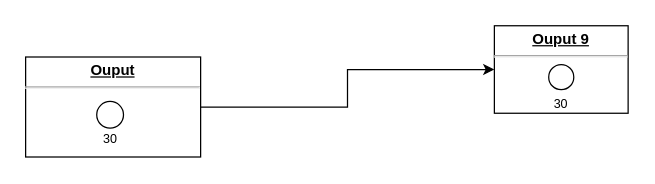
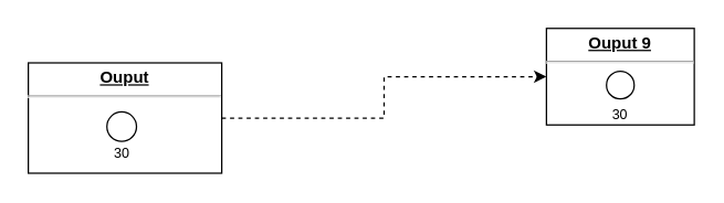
- <mxCell id="10" style="edgeStyle=orthogonalEdgeStyle;rounded=0;orthogonalLoop=1;jettySize=auto;html=1;" parent="1" source="3" target="7" edge="1"><mxGeometry relative="1" as="geometry" /></mxCell>
+ <mxCell id="10" style="edgeStyle=orthogonalEdgeStyle;rounded=0;orthogonalLoop=1;jettySize=auto;html=1;dashed=1;" parent="1" source="3" target="7" edge="1"><mxGeometry relative="1" as="geometry" /></mxCell>
